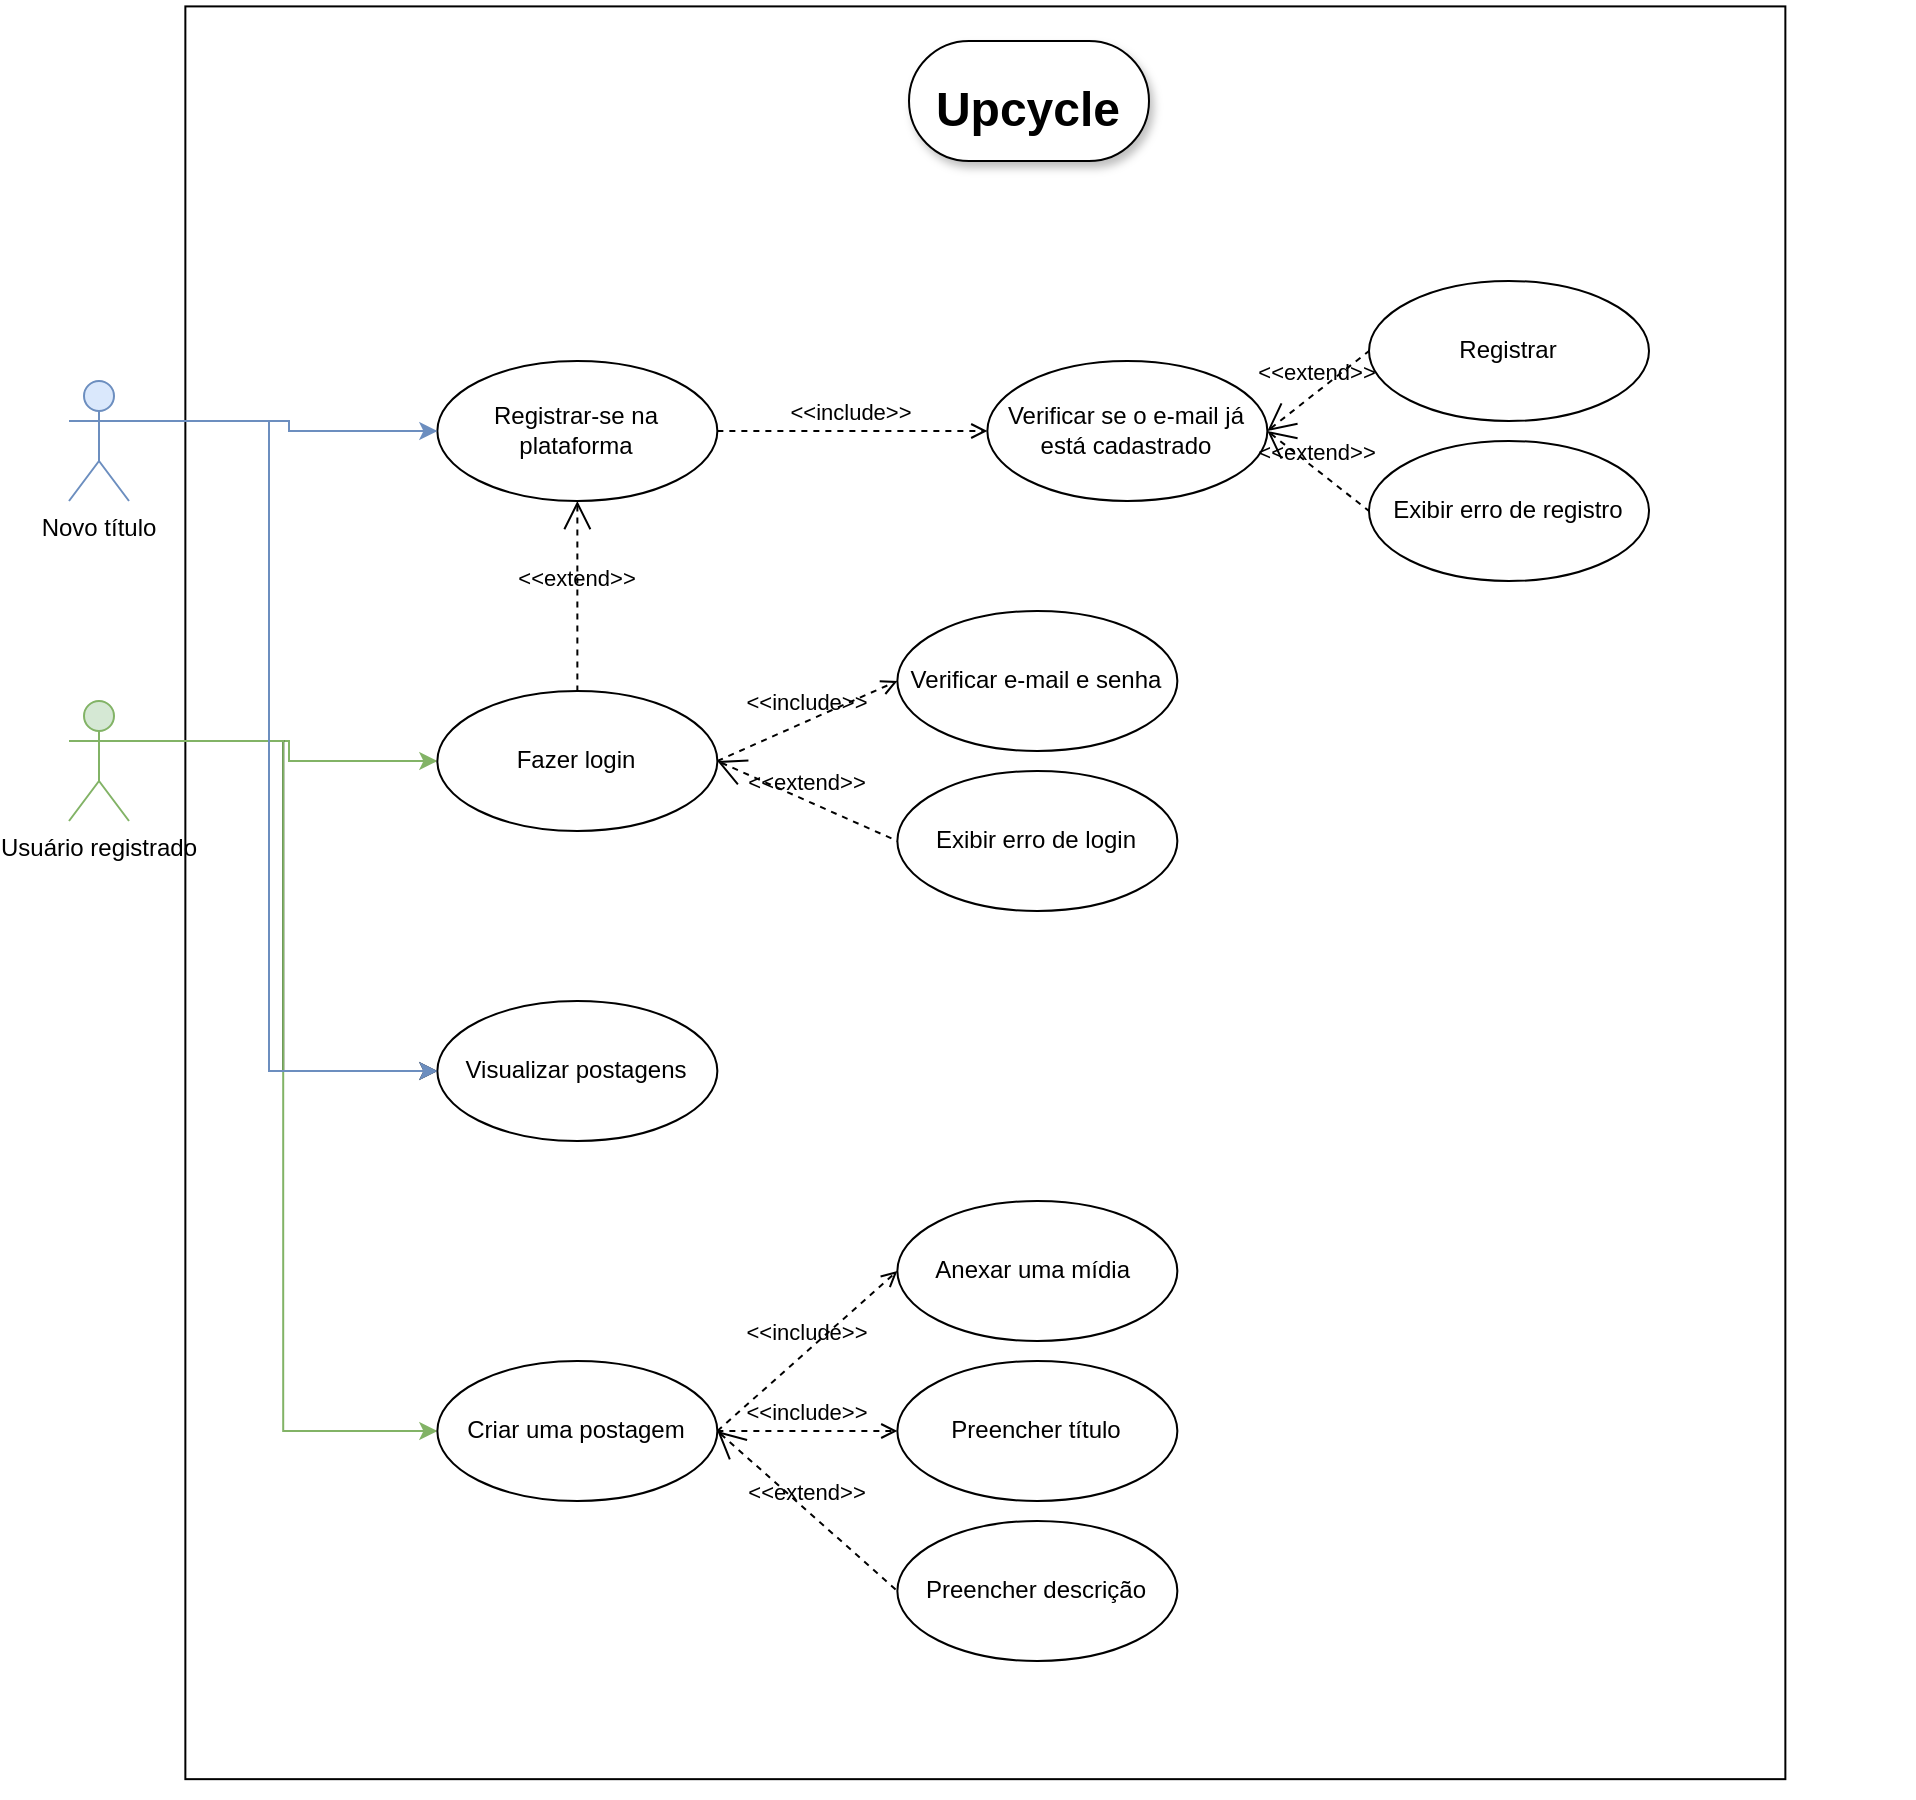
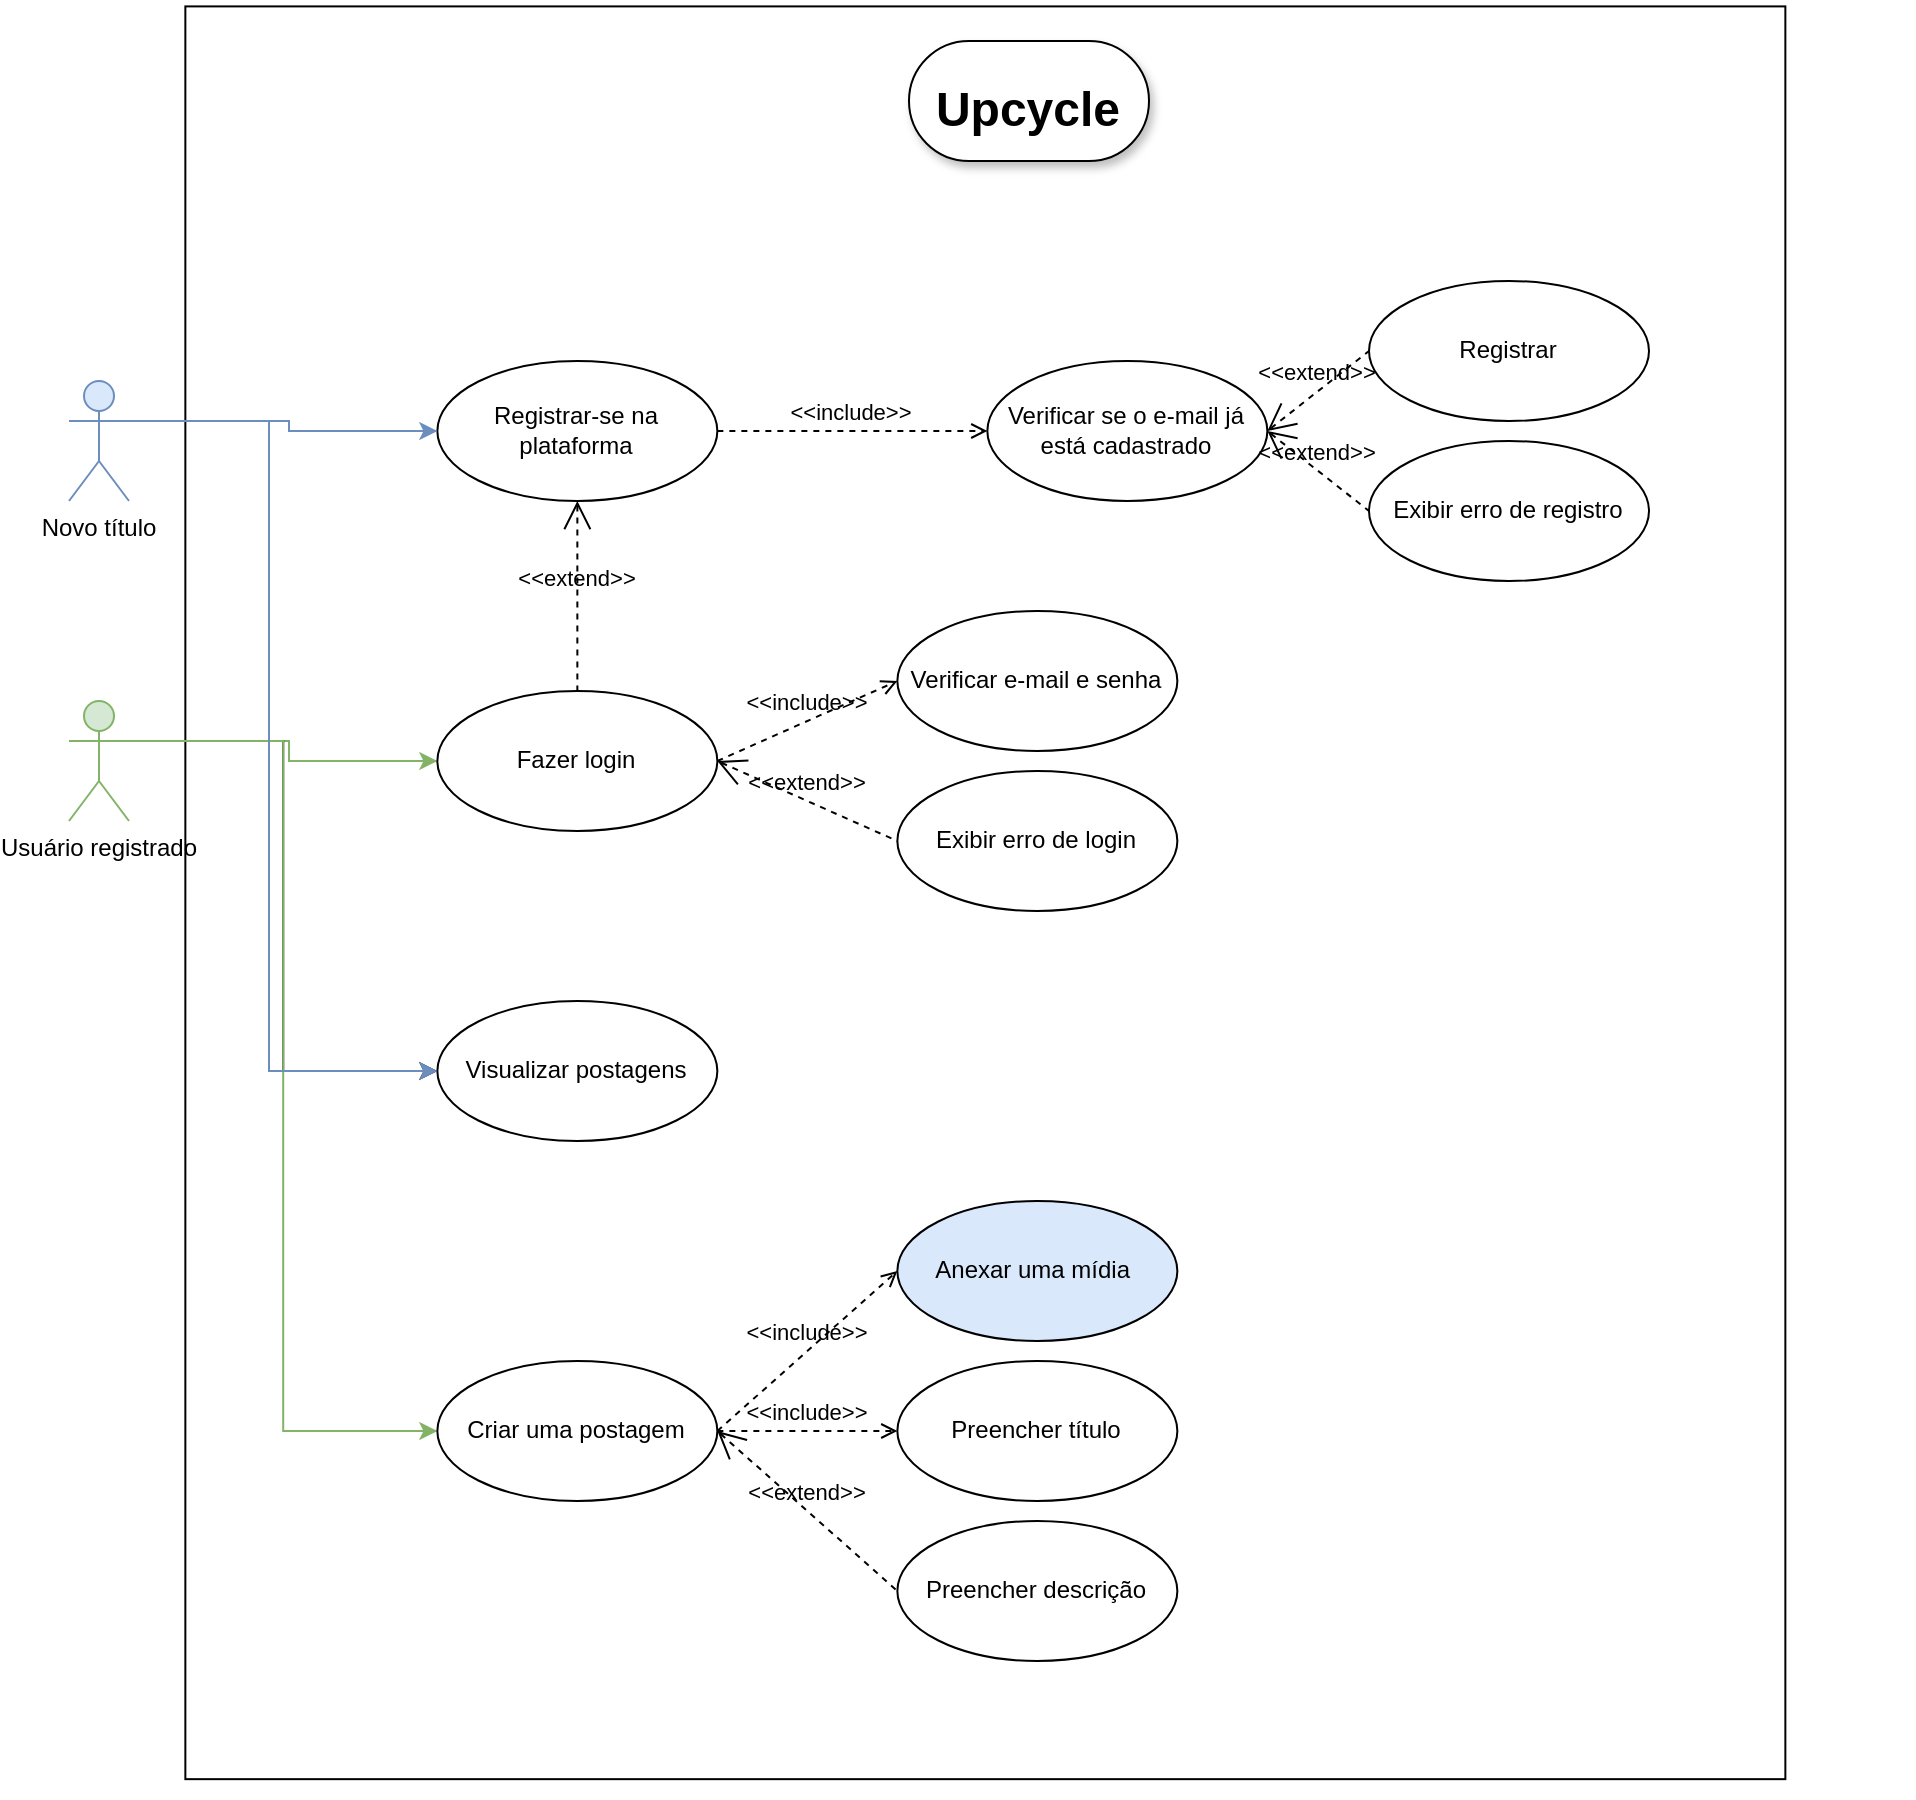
- <mxCell id="17" value="Anexar uma mídia&amp;nbsp;" style="ellipse;whiteSpace=wrap;html=1;" vertex="1" parent="1"><mxGeometry x="434.18" y="600" width="140" height="70" as="geometry" /></mxCell>
+ <mxCell id="17" value="Anexar uma mídia&amp;nbsp;" style="ellipse;whiteSpace=wrap;html=1;fillColor=#dae8fc;" vertex="1" parent="1"><mxGeometry x="434.18" y="600" width="140" height="70" as="geometry" /></mxCell>
